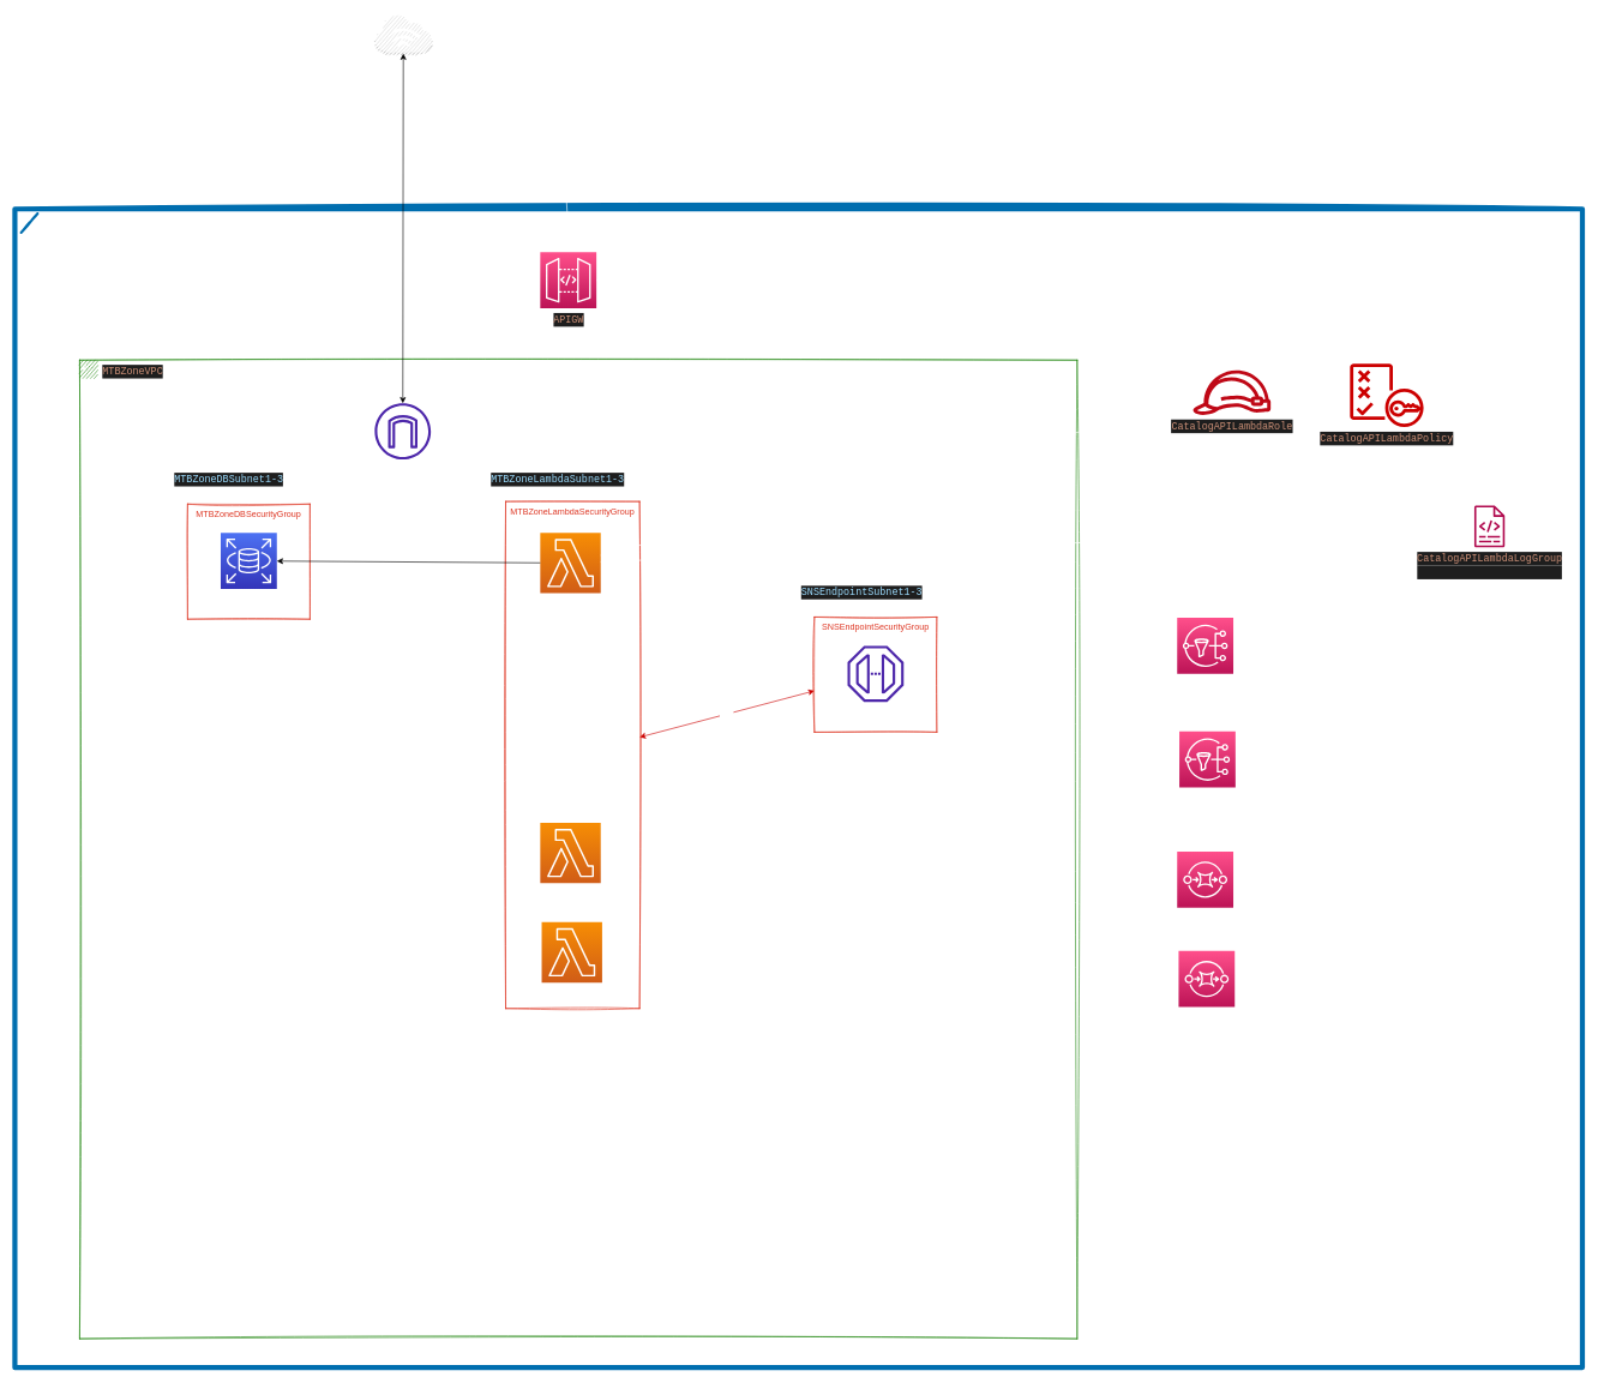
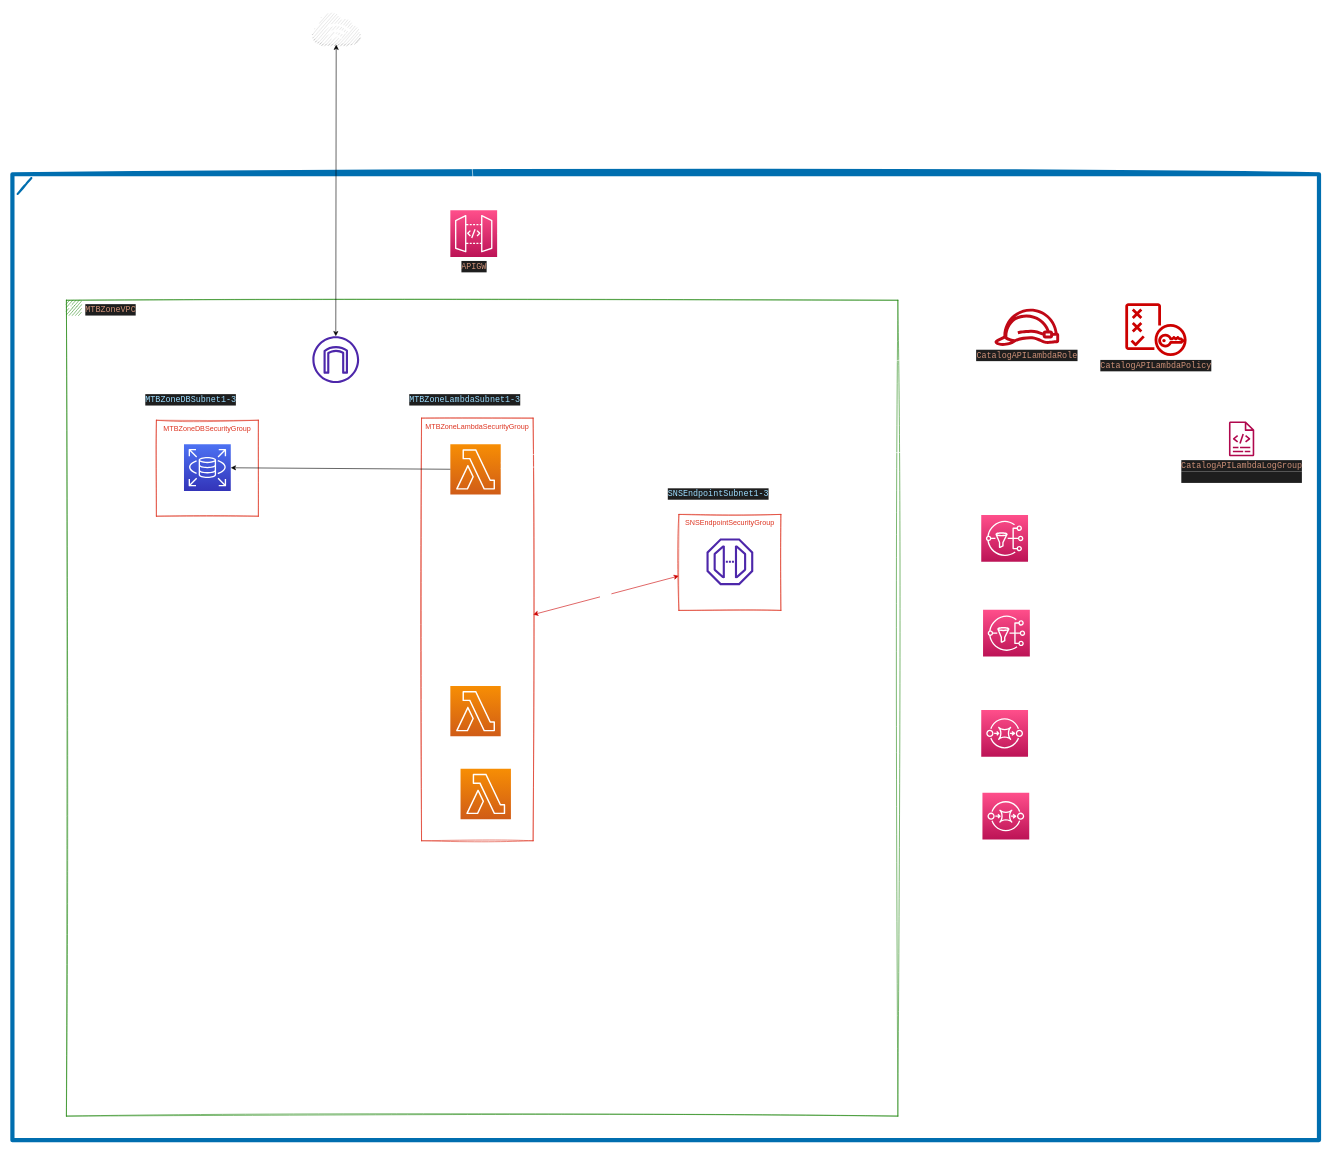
- <mxCell id="7" value="AWS Cloud" style="points=[[0,0],[0.25,0],[0.5,0],[0.75,0],[1,0],[1,0.25],[1,0.5],[1,0.75],[1,1],[0.75,1],[0.5,1],[0.25,1],[0,1],[0,0.75],[0,0.5],[0,0.25]];outlineConnect=0;html=1;whiteSpace=wrap;fontSize=12;fontStyle=0;container=1;pointerEvents=0;collapsible=0;recursiveResize=0;shape=mxgraph.aws4.group;grIcon=mxgraph.aws4.group_aws_cloud_alt;strokeColor=#006EAF;fillColor=none;verticalAlign=top;align=left;spacingLeft=30;fontColor=#ffffff;dashed=0;shadow=0;sketch=1;strokeWidth=7;" parent="6" vertex="1"><mxGeometry x="20" y="290" width="2178" height="1610" as="geometry" /></mxCell>
+ <mxCell id="7" value="APIGW Cloud" style="points=[[0,0],[0.25,0],[0.5,0],[0.75,0],[1,0],[1,0.25],[1,0.5],[1,0.75],[1,1],[0.75,1],[0.5,1],[0.25,1],[0,1],[0,0.75],[0,0.5],[0,0.25]];outlineConnect=0;html=1;whiteSpace=wrap;fontSize=12;fontStyle=0;container=1;pointerEvents=0;collapsible=0;recursiveResize=0;shape=mxgraph.aws4.group;grIcon=mxgraph.aws4.group_aws_cloud_alt;strokeColor=#006EAF;fillColor=none;verticalAlign=top;align=left;spacingLeft=30;fontColor=#ffffff;dashed=0;shadow=0;sketch=1;strokeWidth=7;" parent="6" vertex="1"><mxGeometry x="20" y="290" width="2178" height="1610" as="geometry" /></mxCell>
- <mxCell id="39" value="&lt;font color=&quot;#ffffff&quot;&gt;CartsAPI&lt;br&gt;&lt;/font&gt;" style="sketch=0;points=[[0,0,0],[0.25,0,0],[0.5,0,0],[0.75,0,0],[1,0,0],[0,1,0],[0.25,1,0],[0.5,1,0],[0.75,1,0],[1,1,0],[0,0.25,0],[0,0.5,0],[0,0.75,0],[1,0.25,0],[1,0.5,0],[1,0.75,0]];outlineConnect=0;fontColor=#232F3E;gradientColor=#F78E04;gradientDirection=north;fillColor=#D05C17;strokeColor=#ffffff;dashed=0;verticalLabelPosition=bottom;verticalAlign=top;align=center;html=1;fontSize=12;fontStyle=0;aspect=fixed;shape=mxgraph.aws4.resourceIcon;resIcon=mxgraph.aws4.lambda;" parent="33" vertex="1"><mxGeometry x="752" y="1281" width="84" height="84" as="geometry" /></mxCell>
+ <mxCell id="39" value="&lt;font color=&quot;#ffffff&quot;&gt;CartsAPI&lt;br&gt;&lt;/font&gt;" style="sketch=0;points=[[0,0,0],[0.25,0,0],[0.5,0,0],[0.75,0,0],[1,0,0],[0,1,0],[0.25,1,0],[0.5,1,0],[0.75,1,0],[1,1,0],[0,0.25,0],[0,0.5,0],[0,0.75,0],[1,0.25,0],[1,0.5,0],[1,0.75,0]];outlineConnect=0;fontColor=#232F3E;gradientColor=#F78E04;gradientDirection=north;fillColor=#D05C17;strokeColor=#ffffff;dashed=0;verticalLabelPosition=bottom;verticalAlign=top;align=center;html=1;fontSize=12;fontStyle=0;aspect=fixed;shape=mxgraph.aws4.resourceIcon;resIcon=mxgraph.aws4.lambda;" parent="33" vertex="1"><mxGeometry x="767" y="1281" width="84" height="84" as="geometry" /></mxCell>
